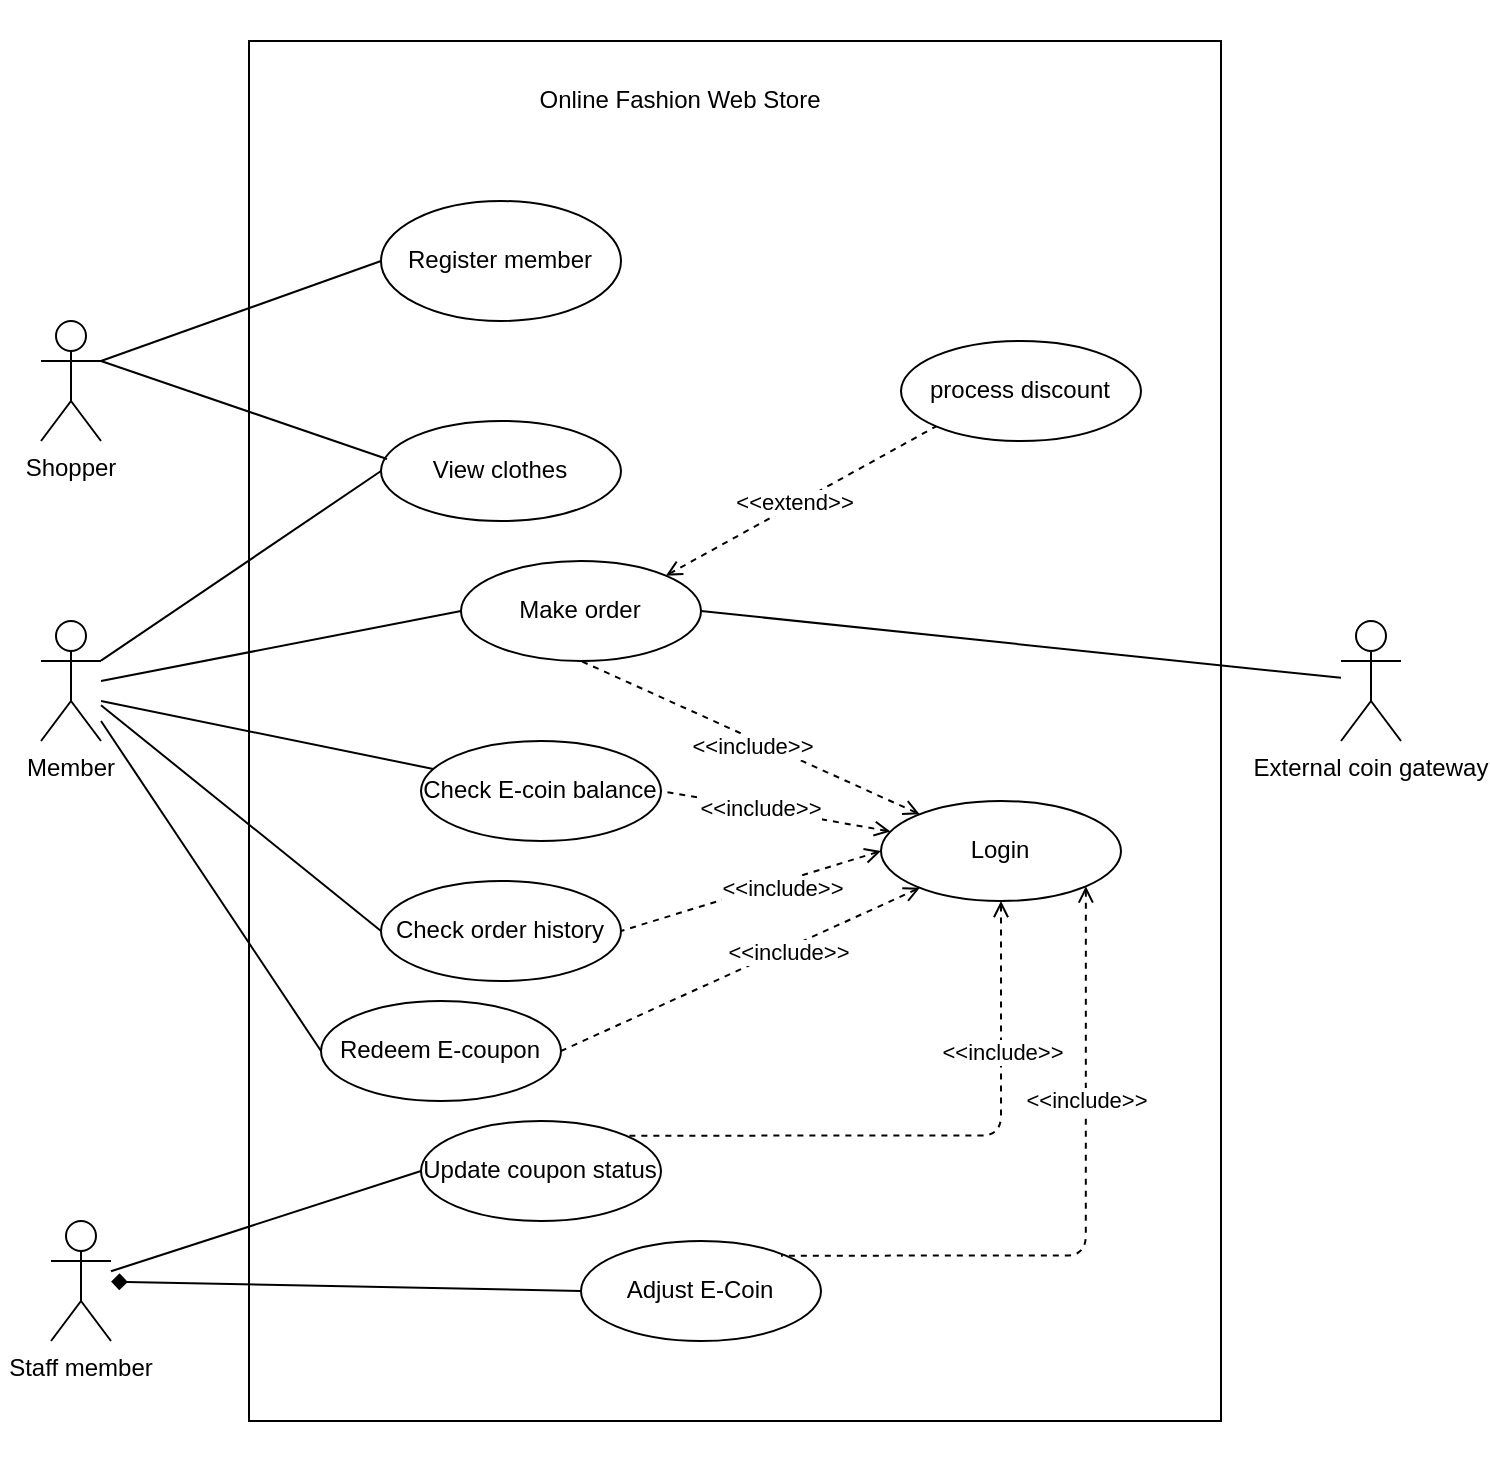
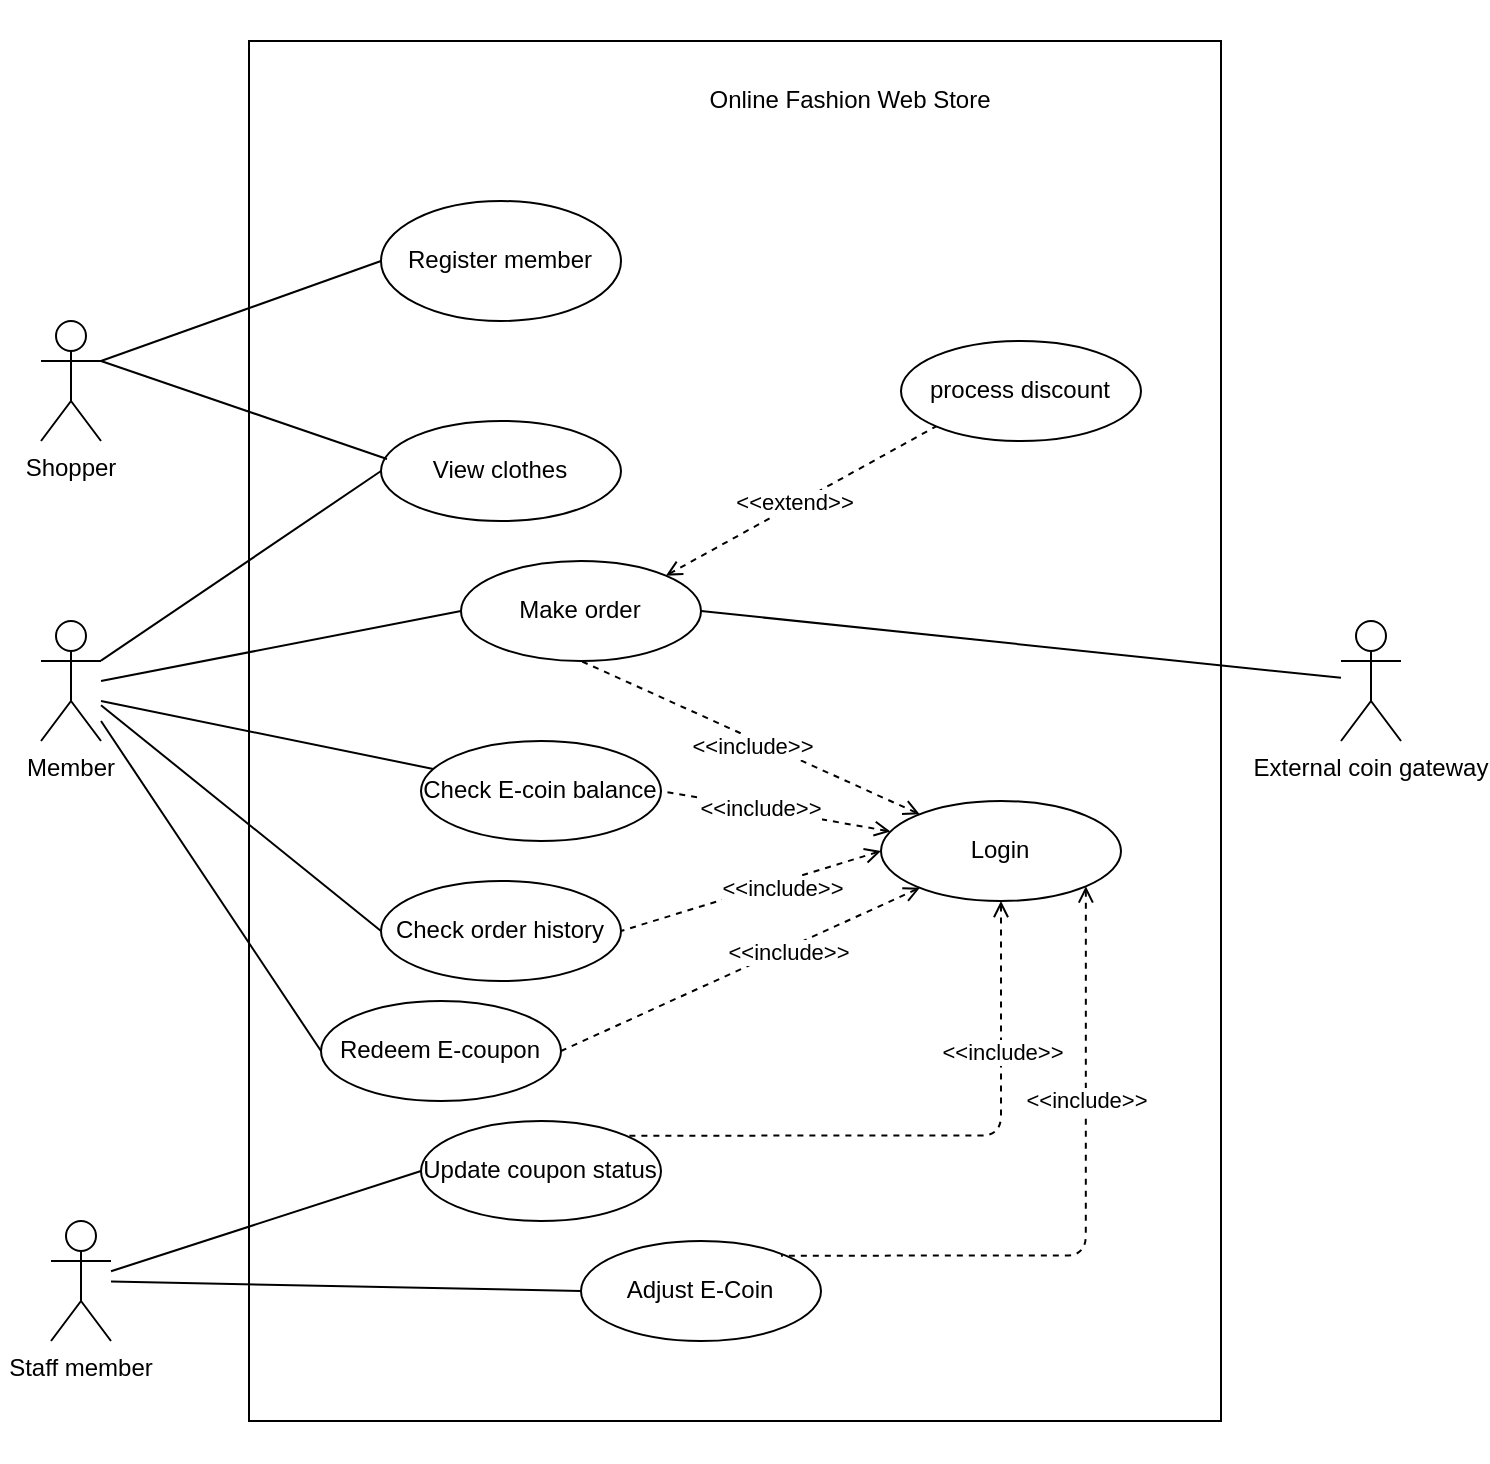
- <mxCell id="7" value="Online Fashion Web Store" style="text;html=1;strokeColor=none;fillColor=none;align=center;verticalAlign=middle;whiteSpace=wrap;rounded=0;" vertex="1" parent="1"><mxGeometry x="200" y="30" width="280" height="40" as="geometry" /></mxCell>
+ <mxCell id="7" value="Online Fashion Web Store" style="text;html=1;strokeColor=none;fillColor=none;align=center;verticalAlign=middle;whiteSpace=wrap;rounded=0;" vertex="1" parent="1"><mxGeometry x="285" y="30" width="280" height="40" as="geometry" /></mxCell>
- <mxCell id="29" value="" style="endArrow=diamond;html=1;exitX=0;exitY=0.5;exitDx=0;exitDy=0;" edge="1" parent="1" source="28" target="5"><mxGeometry width="50" height="50" relative="1" as="geometry"><mxPoint x="400" y="520" as="sourcePoint" /><mxPoint x="450" y="470" as="targetPoint" /></mxGeometry></mxCell>
+ <mxCell id="29" value="" style="endArrow=none;html=1;exitX=0;exitY=0.5;exitDx=0;exitDy=0;" edge="1" parent="1" source="28" target="5"><mxGeometry width="50" height="50" relative="1" as="geometry"><mxPoint x="400" y="520" as="sourcePoint" /><mxPoint x="450" y="470" as="targetPoint" /></mxGeometry></mxCell>
